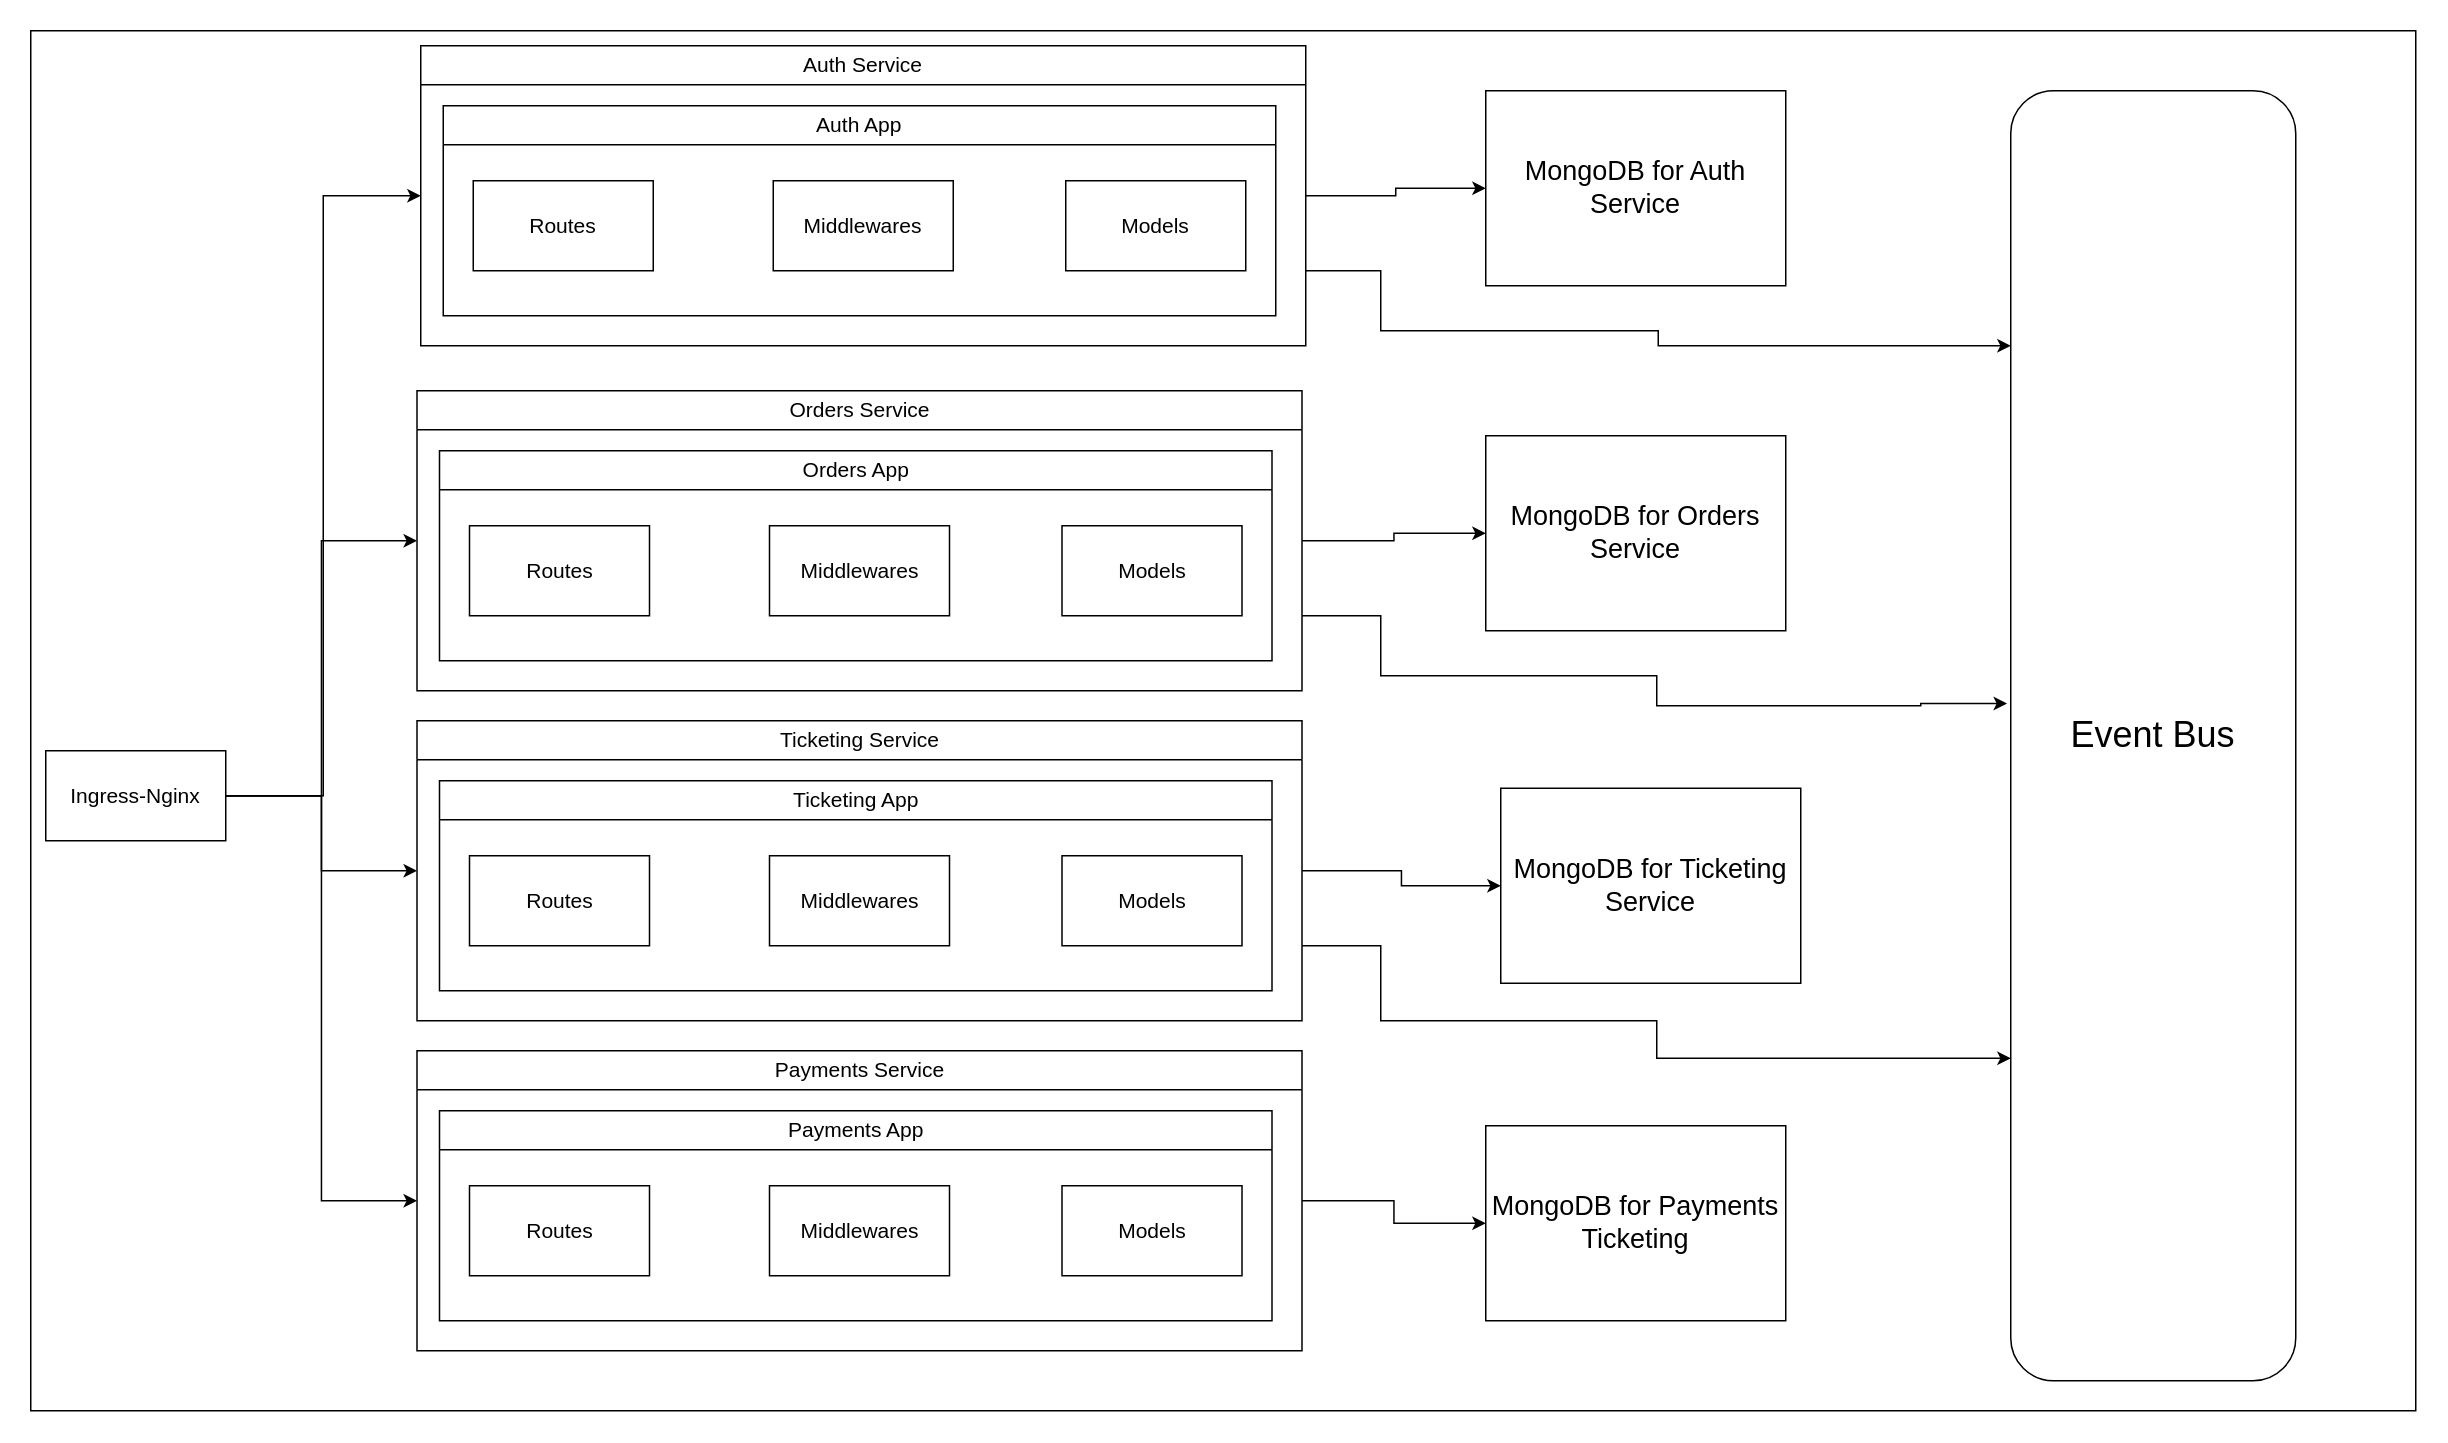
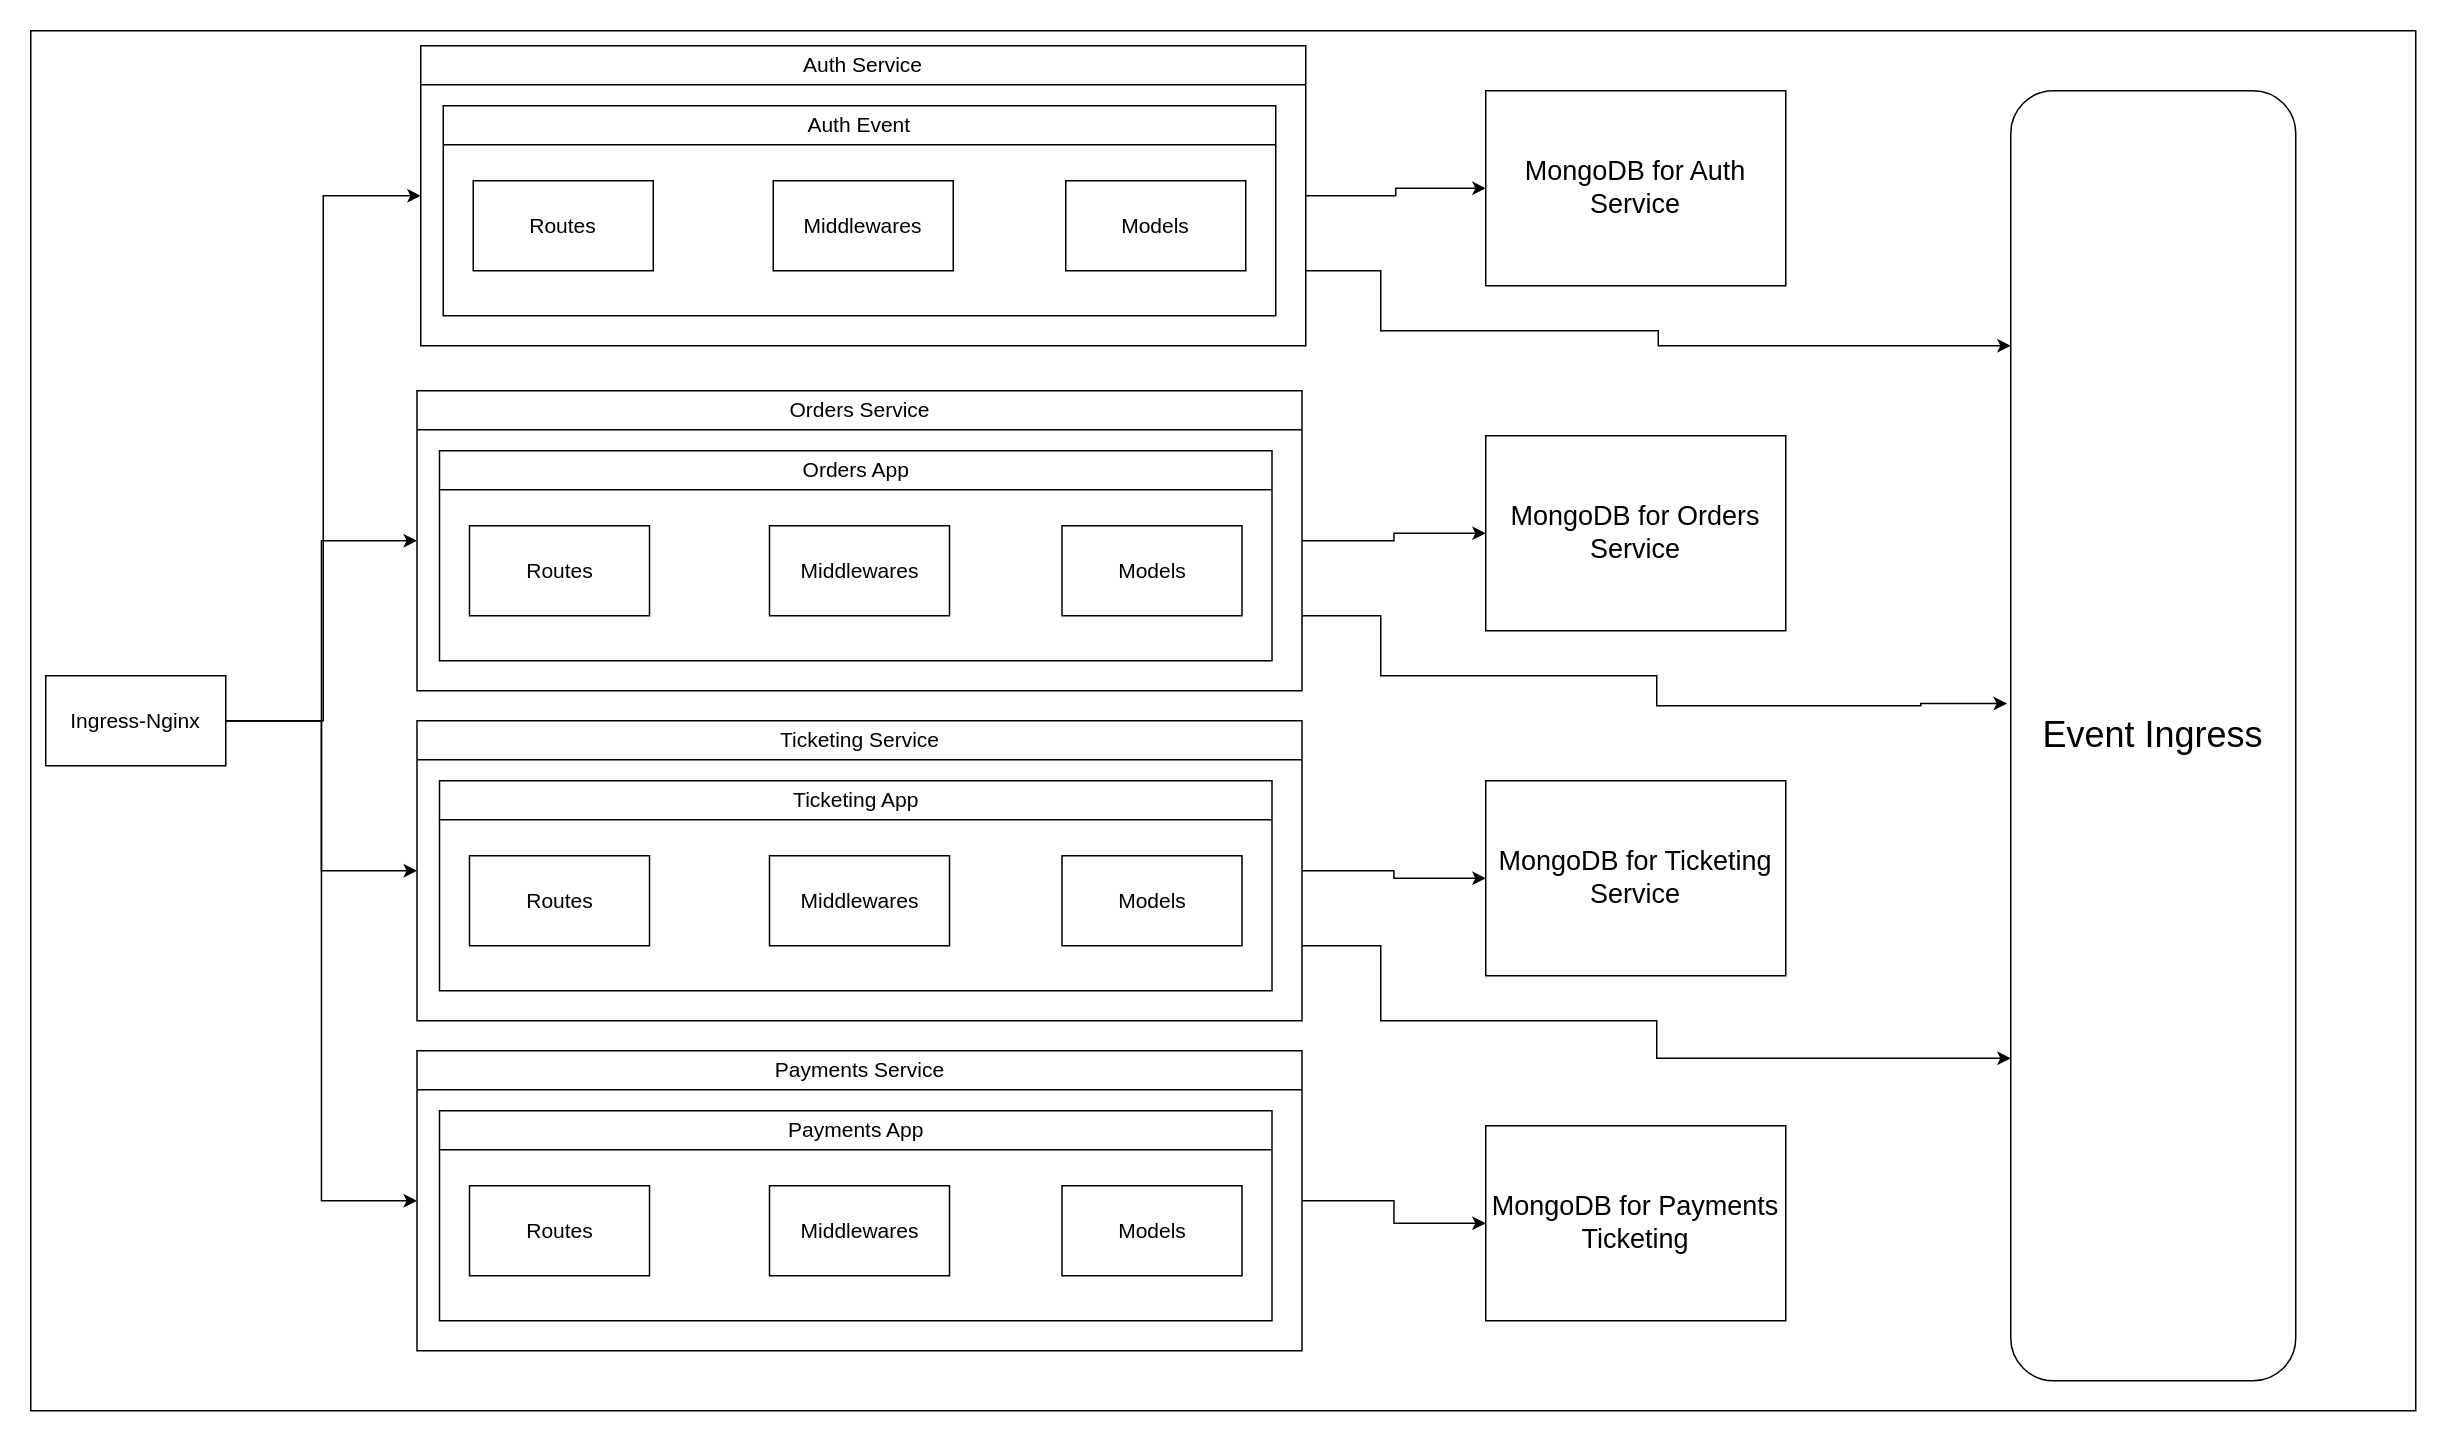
- <mxCell id="11" value="Auth App" style="swimlane;fontStyle=0;childLayout=stackLayout;horizontal=1;startSize=26;fillColor=none;horizontalStack=0;resizeParent=1;resizeParentMax=0;resizeLast=0;collapsible=1;marginBottom=0;whiteSpace=wrap;html=1;fontSize=14;" vertex="1" parent="1"><mxGeometry x="295" y="70" width="555" height="140" as="geometry"><mxRectangle x="285" y="130" width="90" height="30" as="alternateBounds" /></mxGeometry></mxCell>
+ <mxCell id="11" value="Auth Event" style="swimlane;fontStyle=0;childLayout=stackLayout;horizontal=1;startSize=26;fillColor=none;horizontalStack=0;resizeParent=1;resizeParentMax=0;resizeLast=0;collapsible=1;marginBottom=0;whiteSpace=wrap;html=1;fontSize=14;" vertex="1" parent="1"><mxGeometry x="295" y="70" width="555" height="140" as="geometry"><mxRectangle x="285" y="130" width="90" height="30" as="alternateBounds" /></mxGeometry></mxCell>
- <mxCell id="39" value="Event Bus" style="rounded=1;whiteSpace=wrap;html=1;fontSize=24;" vertex="1" parent="1"><mxGeometry x="1340" y="60" width="190" height="860" as="geometry" /></mxCell>
+ <mxCell id="39" value="Event Ingress" style="rounded=1;whiteSpace=wrap;html=1;fontSize=24;" vertex="1" parent="1"><mxGeometry x="1340" y="60" width="190" height="860" as="geometry" /></mxCell>
- <mxCell id="7" value="Ingress-Nginx" style="rounded=0;whiteSpace=wrap;html=1;fontSize=14;" vertex="1" parent="1"><mxGeometry x="30" y="500" width="120" height="60" as="geometry" /></mxCell>
+ <mxCell id="7" value="Ingress-Nginx" style="rounded=0;whiteSpace=wrap;html=1;fontSize=14;" vertex="1" parent="1"><mxGeometry x="30" y="450" width="120" height="60" as="geometry" /></mxCell>
- <mxCell id="37" value="MongoDB for Ticketing Service" style="rounded=0;whiteSpace=wrap;html=1;fontSize=18;" vertex="1" parent="1"><mxGeometry x="1000" y="525" width="200" height="130" as="geometry" /></mxCell>
+ <mxCell id="37" value="MongoDB for Ticketing Service" style="rounded=0;whiteSpace=wrap;html=1;fontSize=18;" vertex="1" parent="1"><mxGeometry x="990" y="520" width="200" height="130" as="geometry" /></mxCell>
